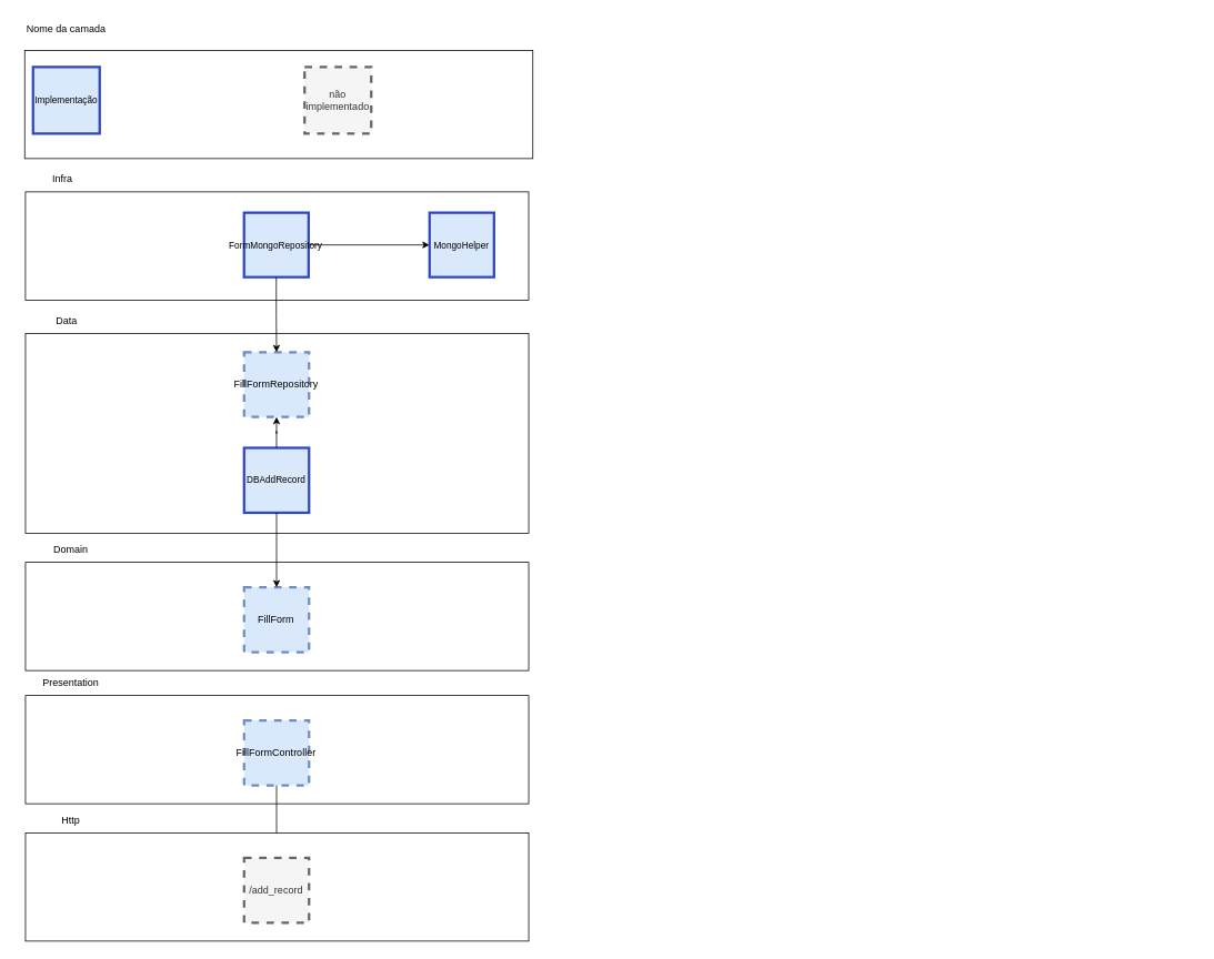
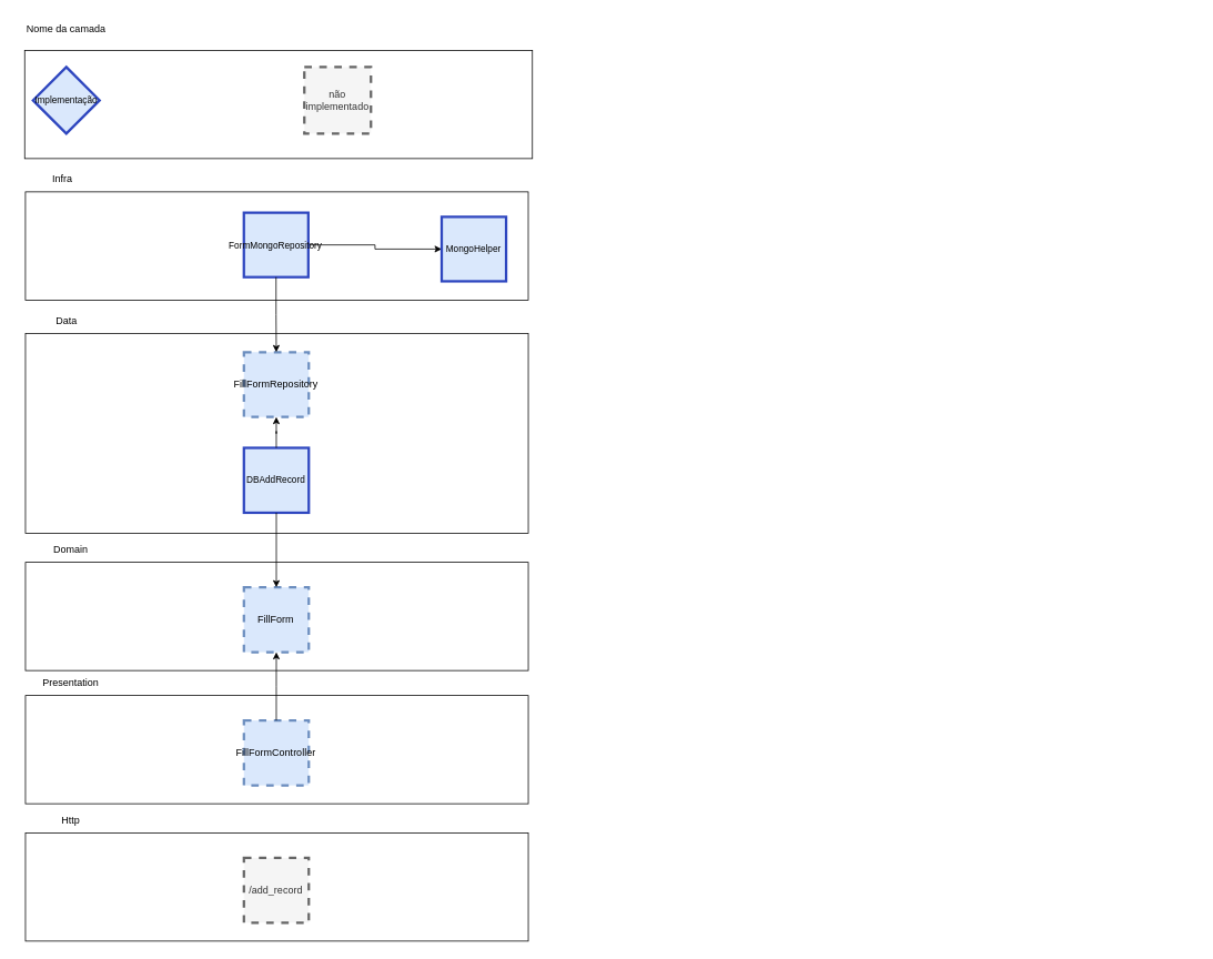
- <mxCell id="4" value="Implementação" style="whiteSpace=wrap;html=1;aspect=fixed;fillColor=#dae8fc;strokeColor=#2E46BF;strokeWidth=3;fontSize=11;" parent="2" vertex="1"><mxGeometry x="-776" y="60" width="80" height="80" as="geometry" /></mxCell>
+ <mxCell id="4" value="Implementação" style="rhombus;whiteSpace=wrap;html=1;aspect=fixed;fillColor=#dae8fc;strokeColor=#2E46BF;strokeWidth=3;fontSize=11;" parent="2" vertex="1"><mxGeometry x="-776" y="60" width="80" height="80" as="geometry" /></mxCell>
- <mxCell id="35" value="MongoHelper" style="whiteSpace=wrap;html=1;aspect=fixed;fillColor=#dae8fc;strokeColor=#2E46BF;strokeWidth=3;fontSize=11;" vertex="1" parent="30"><mxGeometry x="494.999" y="55" width="77.419" height="77.419" as="geometry" /></mxCell>
+ <mxCell id="35" value="MongoHelper" style="whiteSpace=wrap;html=1;aspect=fixed;fillColor=#dae8fc;strokeColor=#2E46BF;strokeWidth=3;fontSize=11;" vertex="1" parent="30"><mxGeometry x="509.999" y="60" width="77.419" height="77.419" as="geometry" /></mxCell>
- <mxCell id="23" style="edgeStyle=orthogonalEdgeStyle;rounded=0;orthogonalLoop=1;jettySize=auto;html=1;fontSize=11;" parent="6" source="22" target="28" edge="1"><mxGeometry relative="1" as="geometry" /></mxCell>
+ <mxCell id="23" style="edgeStyle=orthogonalEdgeStyle;rounded=0;orthogonalLoop=1;jettySize=auto;html=1;entryX=0.5;entryY=1;entryDx=0;entryDy=0;fontSize=11;" parent="6" source="22" target="11" edge="1"><mxGeometry relative="1" as="geometry" /></mxCell>
